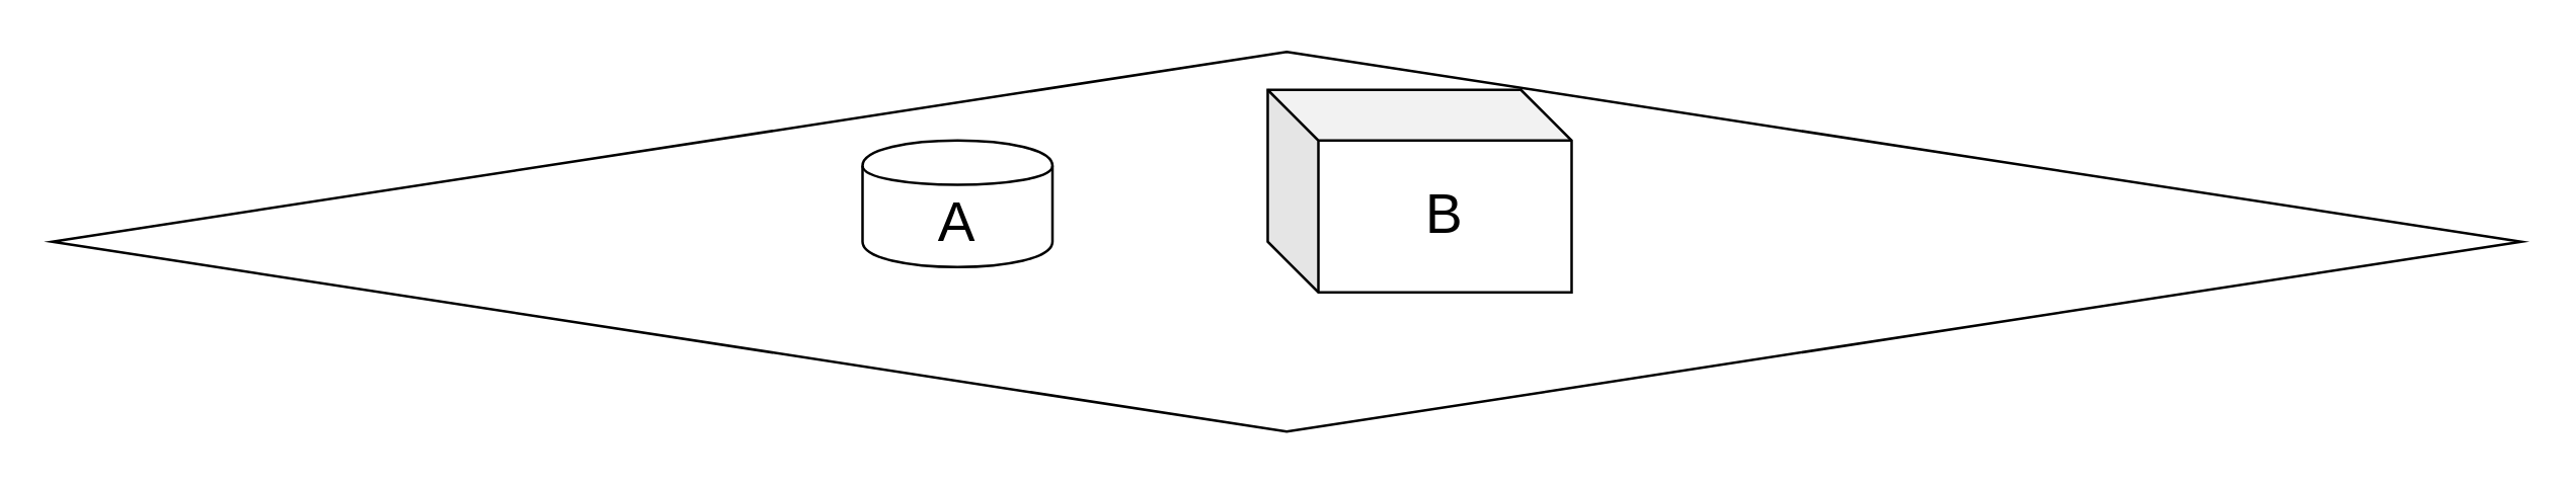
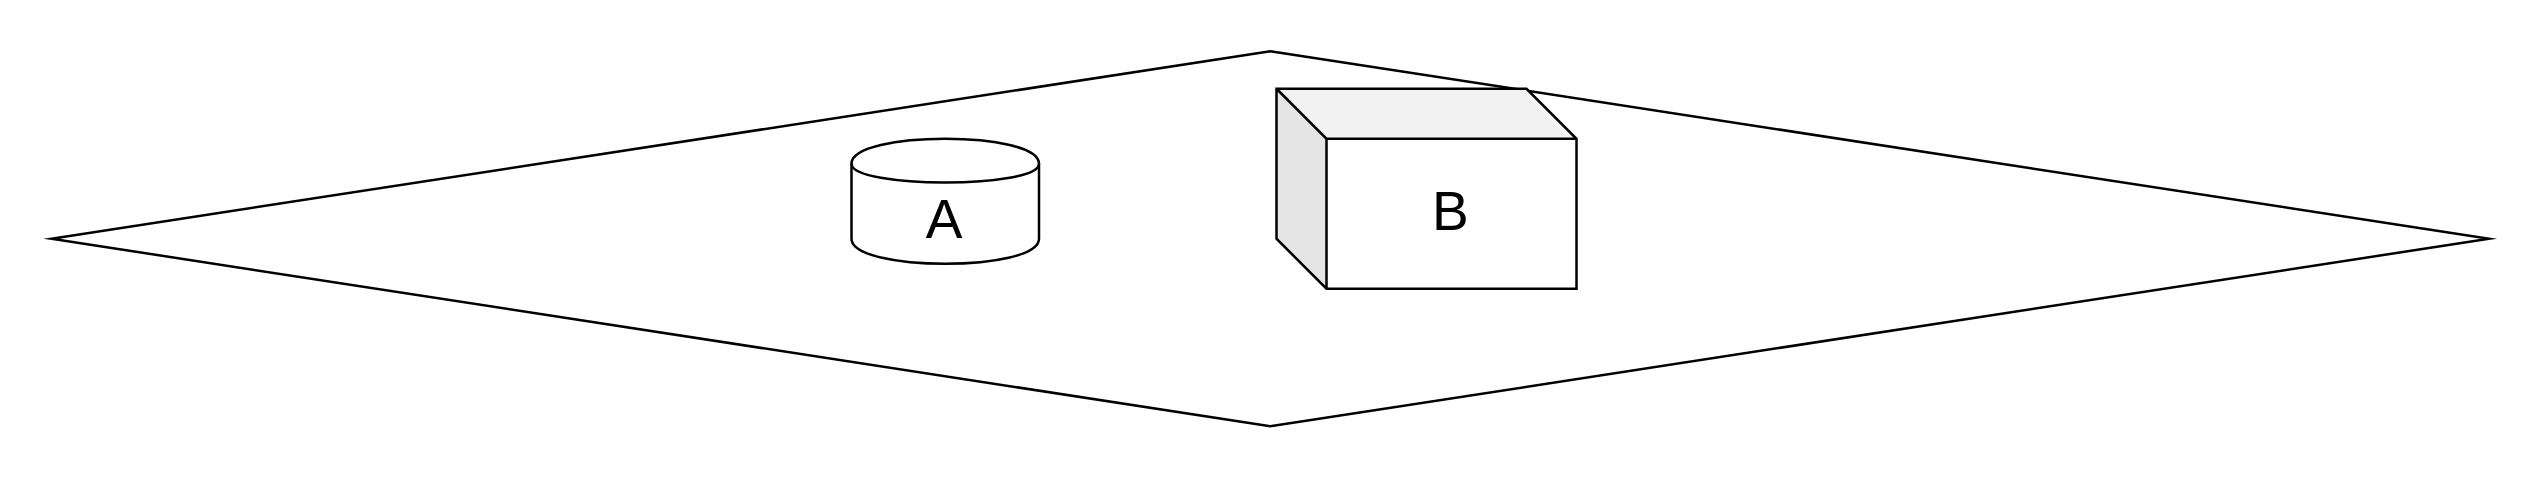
- <mxCell id="4" value="&lt;font style=&quot;font-size: 22px&quot;&gt;B&lt;/font&gt;" style="shape=cube;whiteSpace=wrap;html=1;boundedLbl=1;backgroundOutline=1;darkOpacity=0.05;darkOpacity2=0.1;" vertex="1" parent="1"><mxGeometry x="500" y="35" width="120" height="80" as="geometry" /></mxCell>
+ <mxCell id="4" value="&lt;font style=&quot;font-size: 22px&quot;&gt;B&lt;/font&gt;" style="shape=cube;whiteSpace=wrap;html=1;boundedLbl=1;backgroundOutline=1;darkOpacity=0.05;darkOpacity2=0.1;" vertex="1" parent="1"><mxGeometry x="510" y="35" width="120" height="80" as="geometry" /></mxCell>
